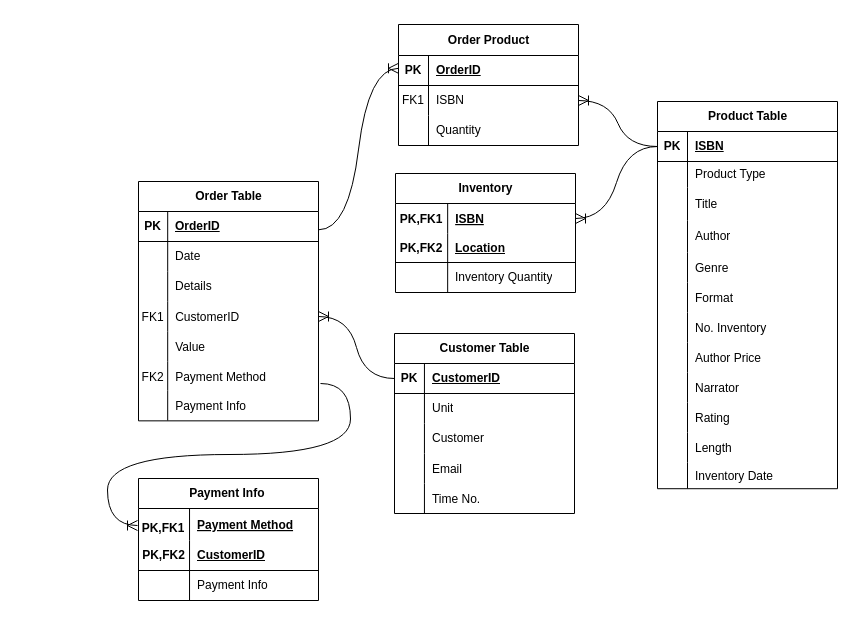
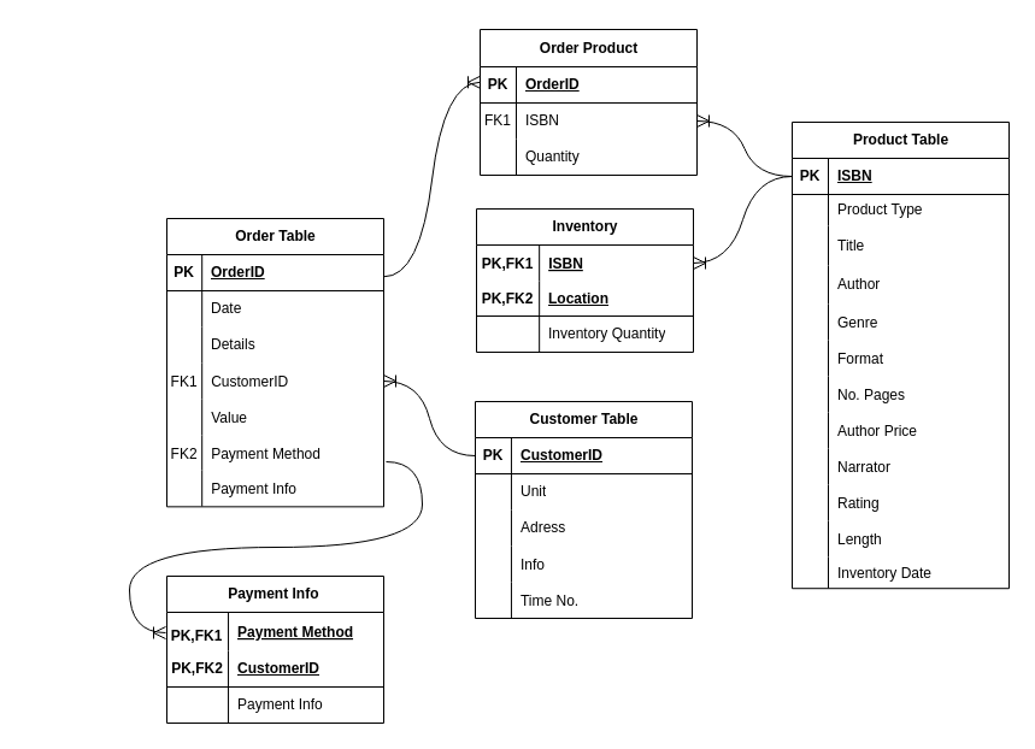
- <mxCell id="23" value="No. Inventory" style="shape=partialRectangle;connectable=0;fillColor=none;top=0;left=0;bottom=0;right=0;align=left;spacingLeft=6;overflow=hidden;" vertex="1" parent="21"><mxGeometry x="30" width="150" height="30" as="geometry"><mxRectangle width="150" height="30" as="alternateBounds" /></mxGeometry></mxCell>
+ <mxCell id="23" value="No. Pages" style="shape=partialRectangle;connectable=0;fillColor=none;top=0;left=0;bottom=0;right=0;align=left;spacingLeft=6;overflow=hidden;" vertex="1" parent="21"><mxGeometry x="30" width="150" height="30" as="geometry"><mxRectangle width="150" height="30" as="alternateBounds" /></mxGeometry></mxCell>
- <mxCell id="58" value="Customer" style="shape=partialRectangle;connectable=0;fillColor=none;top=0;left=0;bottom=0;right=0;align=left;spacingLeft=6;overflow=hidden;whiteSpace=wrap;html=1;" vertex="1" parent="56"><mxGeometry x="29.952" width="150.048" height="30" as="geometry"><mxRectangle width="150.048" height="30" as="alternateBounds" /></mxGeometry></mxCell>
+ <mxCell id="58" value="Adress" style="shape=partialRectangle;connectable=0;fillColor=none;top=0;left=0;bottom=0;right=0;align=left;spacingLeft=6;overflow=hidden;whiteSpace=wrap;html=1;" vertex="1" parent="56"><mxGeometry x="29.952" width="150.048" height="30" as="geometry"><mxRectangle width="150.048" height="30" as="alternateBounds" /></mxGeometry></mxCell>
- <mxCell id="61" value="Email" style="shape=partialRectangle;connectable=0;fillColor=none;top=0;left=0;bottom=0;right=0;align=left;spacingLeft=6;overflow=hidden;" vertex="1" parent="59"><mxGeometry x="29.952" width="150.048" height="30" as="geometry"><mxRectangle width="150.048" height="30" as="alternateBounds" /></mxGeometry></mxCell>
+ <mxCell id="61" value="Info" style="shape=partialRectangle;connectable=0;fillColor=none;top=0;left=0;bottom=0;right=0;align=left;spacingLeft=6;overflow=hidden;" vertex="1" parent="59"><mxGeometry x="29.952" width="150.048" height="30" as="geometry"><mxRectangle width="150.048" height="30" as="alternateBounds" /></mxGeometry></mxCell>
